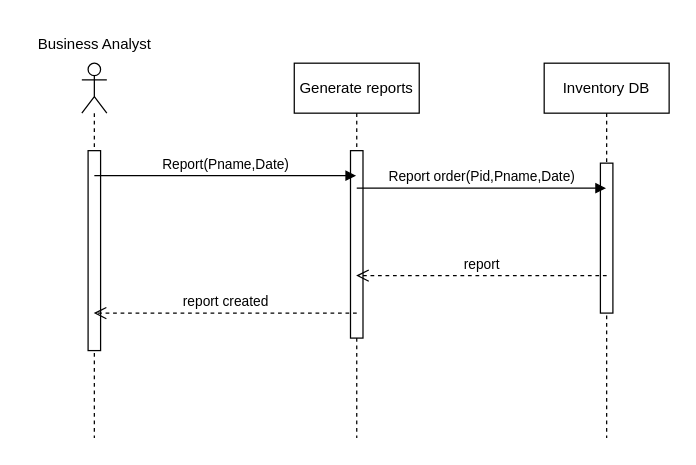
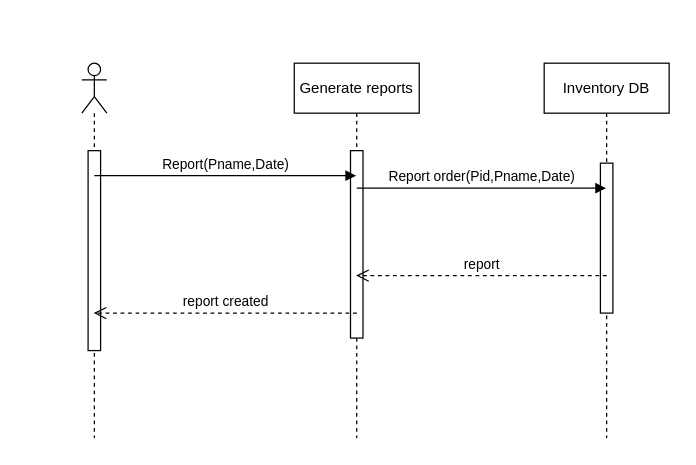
- <mxCell id="12" value="Business Analyst" style="text;html=1;align=center;verticalAlign=middle;resizable=0;points=[];autosize=1;strokeColor=none;fillColor=none;" parent="1" vertex="1"><mxGeometry x="20" y="20" width="110" height="30" as="geometry" /></mxCell>
